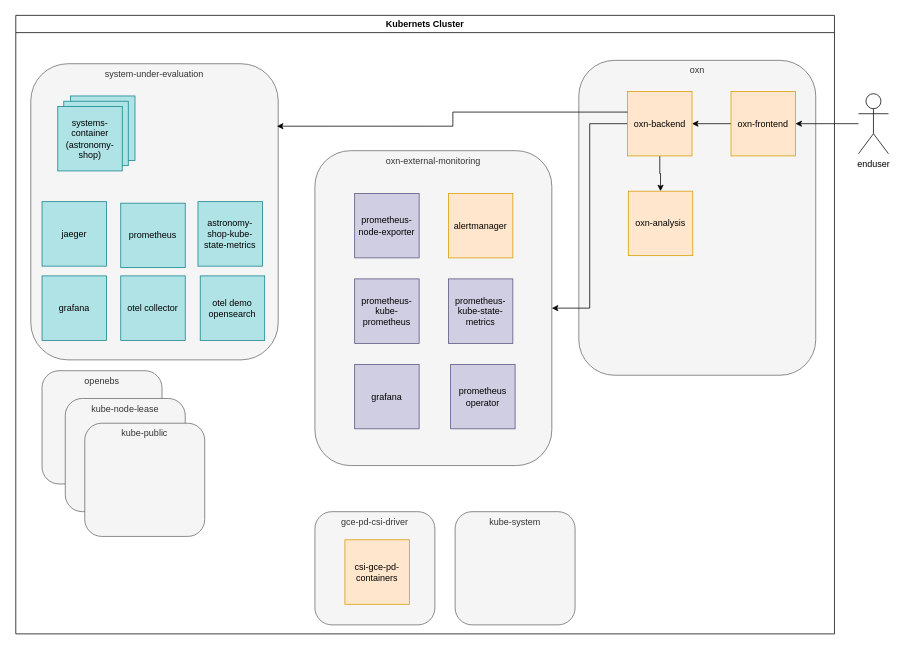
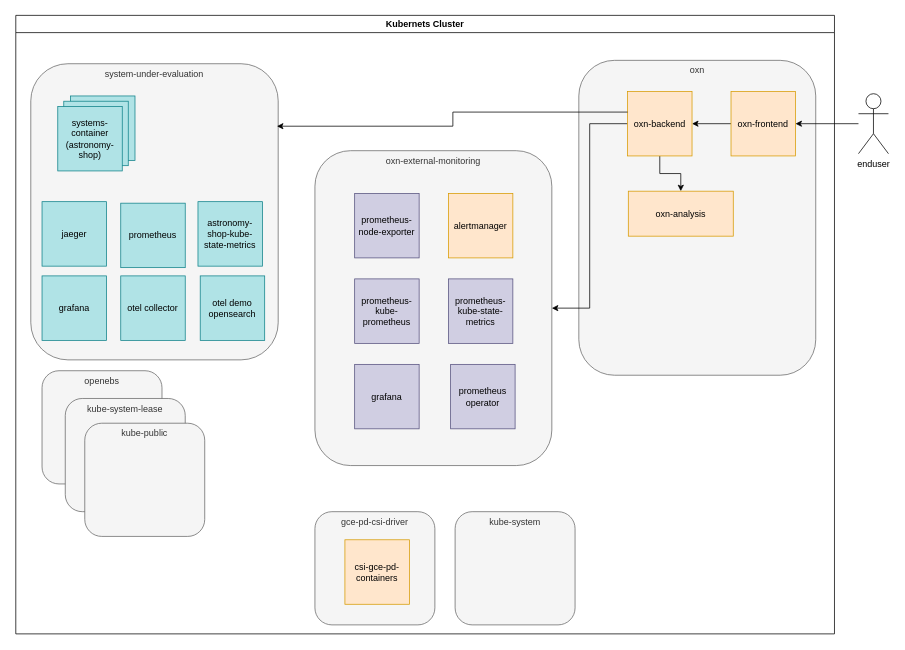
- <mxCell id="28" value="oxn-analysis" style="whiteSpace=wrap;html=1;aspect=fixed;fillColor=#ffe6cc;strokeColor=#d79b00;" vertex="1" parent="2"><mxGeometry x="817" y="234.5" width="86" height="86" as="geometry" /></mxCell>
+ <mxCell id="28" value="oxn-analysis" style="whiteSpace=wrap;html=1;aspect=fixed;fillColor=#ffe6cc;strokeColor=#d79b00;" vertex="1" parent="2"><mxGeometry x="817" y="234.5" width="140" height="60" as="geometry" /></mxCell>
- <mxCell id="30" value="kube-node-lease" style="rounded=1;whiteSpace=wrap;html=1;align=center;verticalAlign=top;fillColor=#f5f5f5;fontColor=#333333;strokeColor=#666666;" vertex="1" parent="2"><mxGeometry x="66" y="511" width="160" height="151" as="geometry" /></mxCell>
+ <mxCell id="30" value="kube-system-lease" style="rounded=1;whiteSpace=wrap;html=1;align=center;verticalAlign=top;fillColor=#f5f5f5;fontColor=#333333;strokeColor=#666666;" vertex="1" parent="2"><mxGeometry x="66" y="511" width="160" height="151" as="geometry" /></mxCell>
